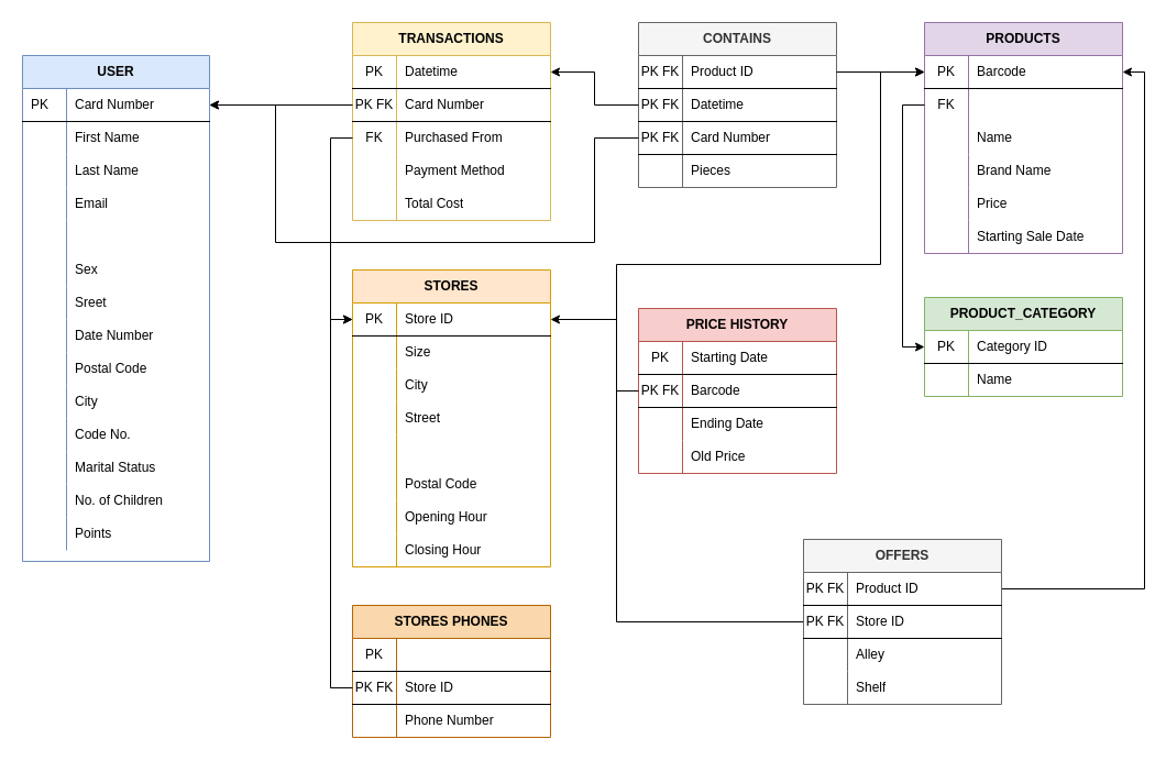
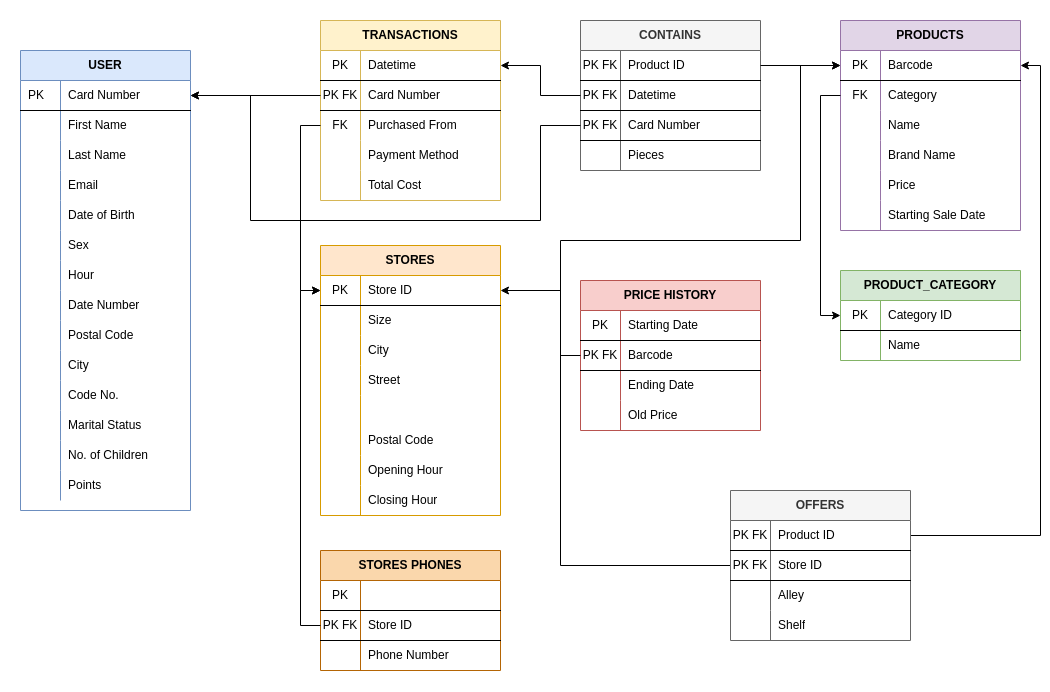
+ <mxCell id="37" value="Category" style="shape=partialRectangle;html=1;whiteSpace=wrap;connectable=0;fillColor=none;top=0;left=0;bottom=0;right=0;align=left;spacingLeft=6;overflow=hidden;" vertex="1" parent="35"><mxGeometry x="40" width="140" height="30" as="geometry" /></mxCell>
+ <mxCell id="124" value="Date of Birth" style="shape=partialRectangle;html=1;whiteSpace=wrap;connectable=0;fillColor=none;top=0;left=0;bottom=0;right=0;align=left;spacingLeft=6;overflow=hidden;" vertex="1" parent="122"><mxGeometry x="40" width="130" height="30" as="geometry" /></mxCell>
- <mxCell id="130" value="Sreet" style="shape=partialRectangle;html=1;whiteSpace=wrap;connectable=0;fillColor=none;top=0;left=0;bottom=0;right=0;align=left;spacingLeft=6;overflow=hidden;" vertex="1" parent="128"><mxGeometry x="40" width="130" height="30" as="geometry" /></mxCell>
+ <mxCell id="130" value="Hour" style="shape=partialRectangle;html=1;whiteSpace=wrap;connectable=0;fillColor=none;top=0;left=0;bottom=0;right=0;align=left;spacingLeft=6;overflow=hidden;" vertex="1" parent="128"><mxGeometry x="40" width="130" height="30" as="geometry" /></mxCell>
